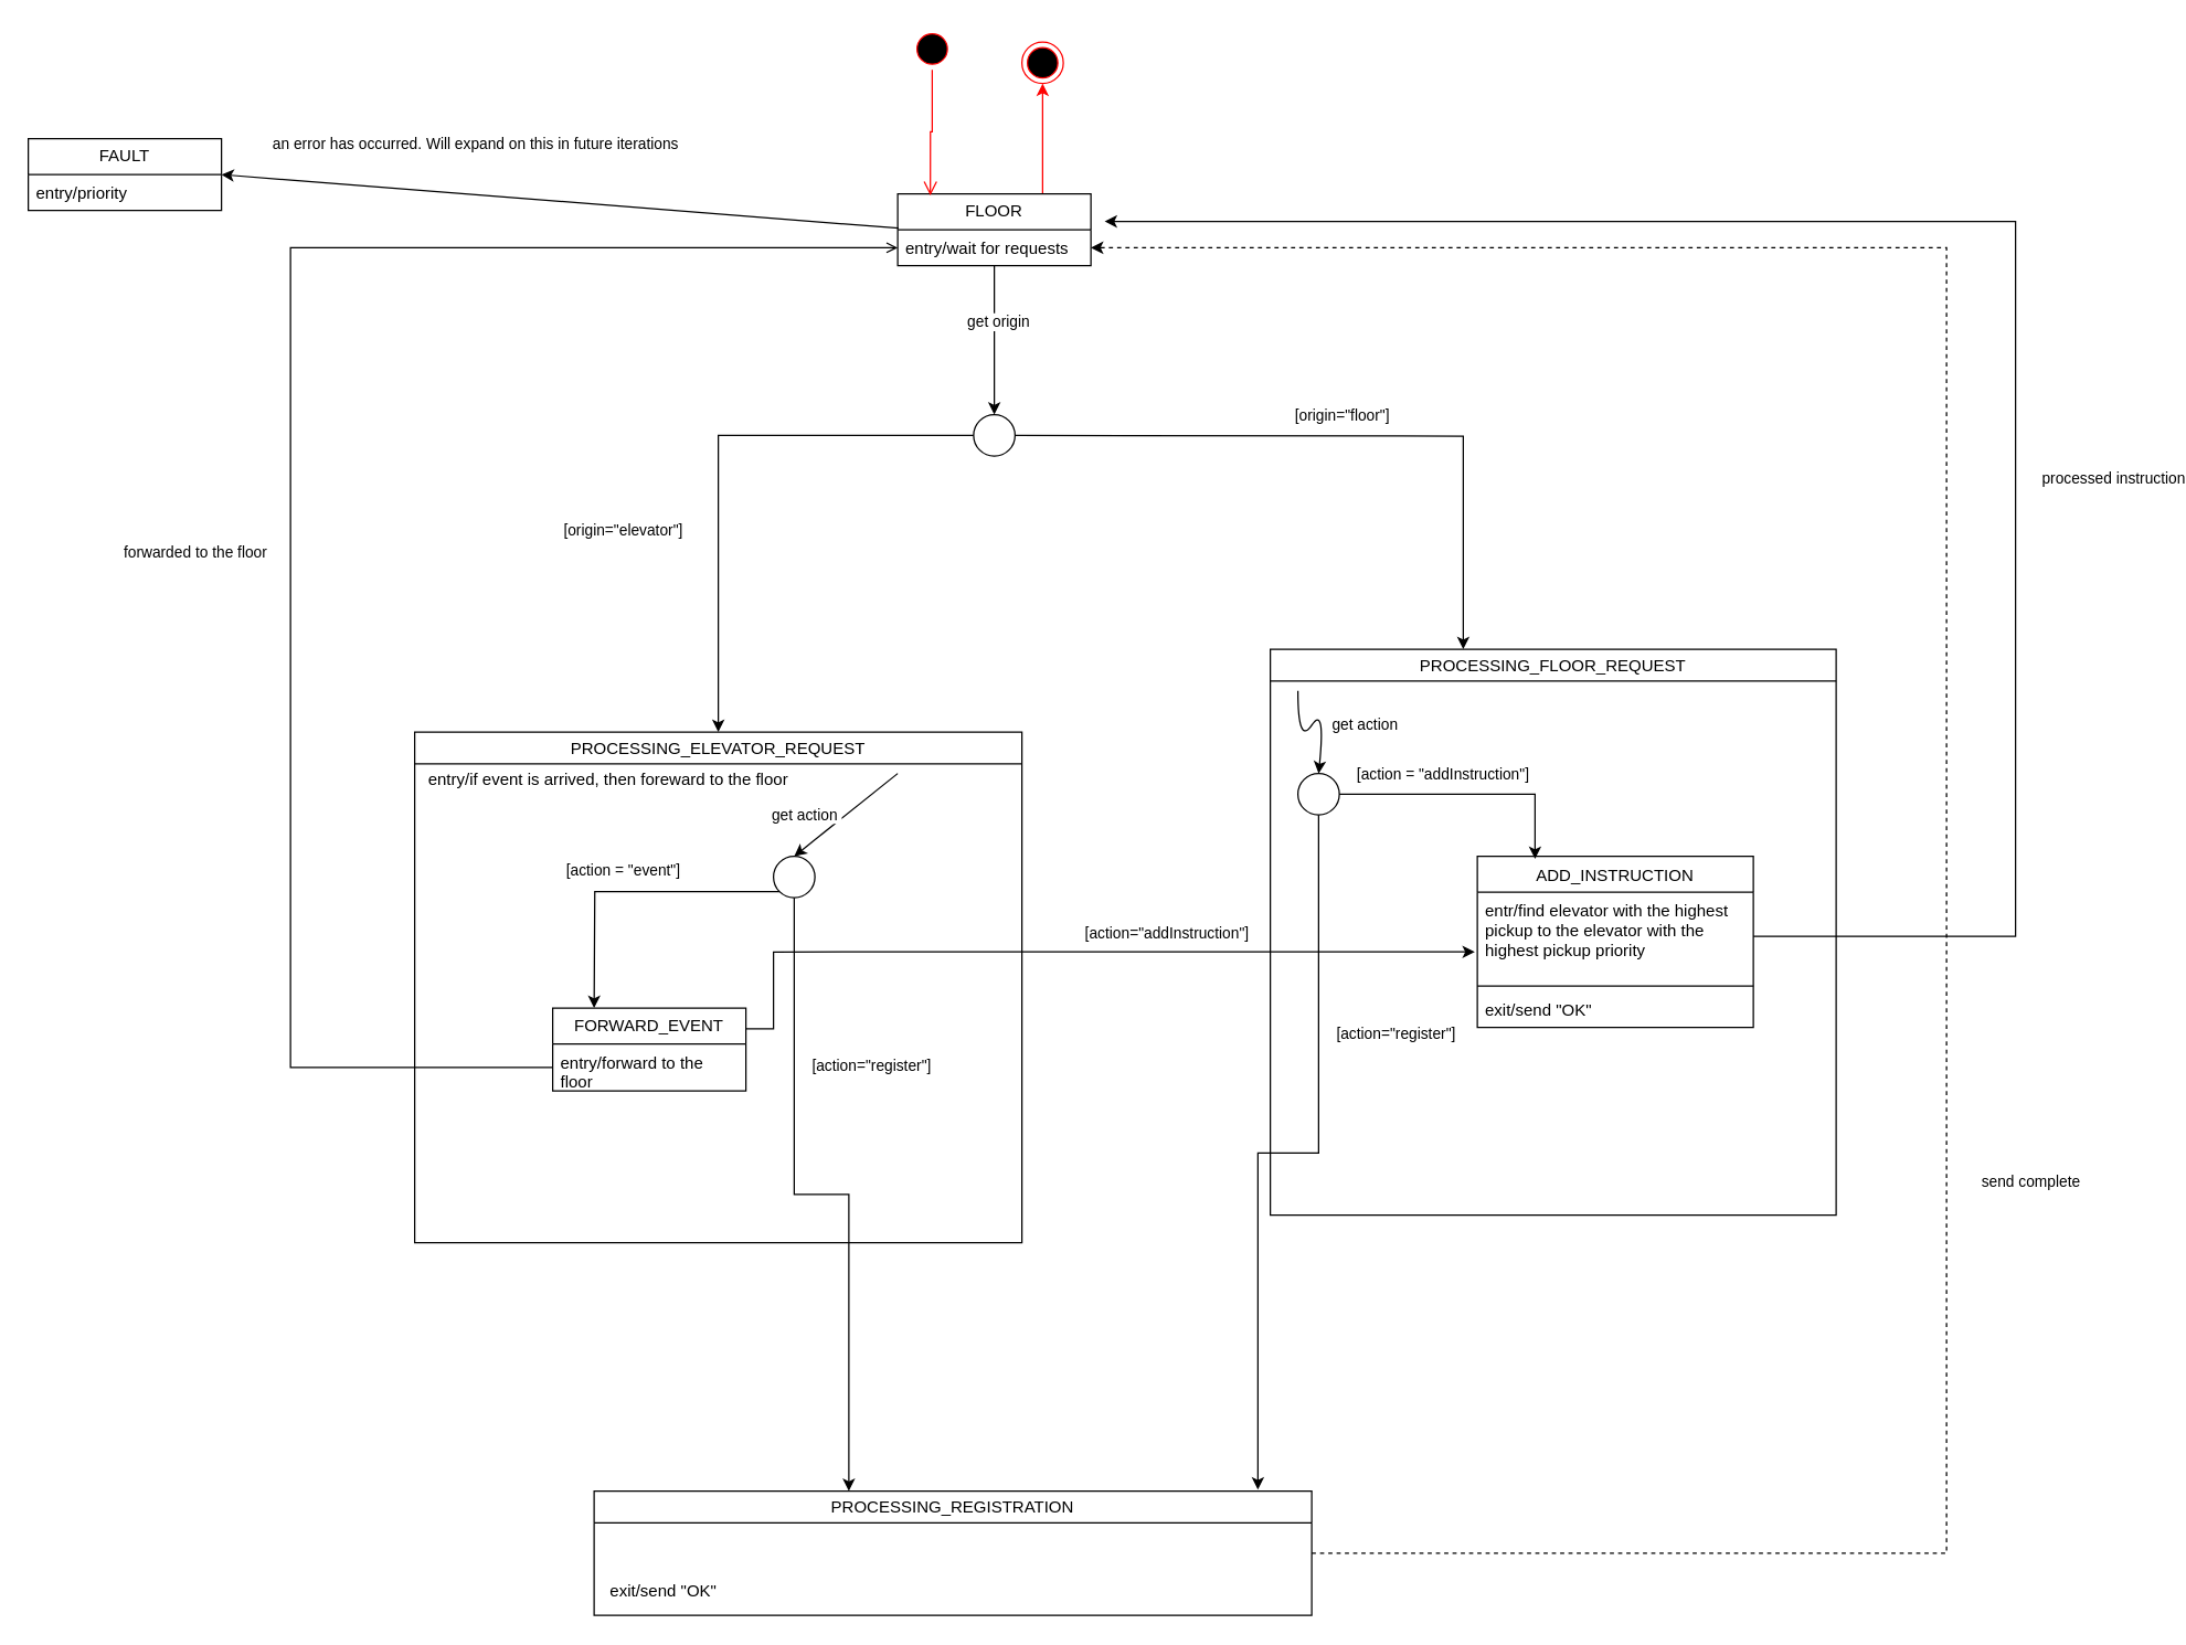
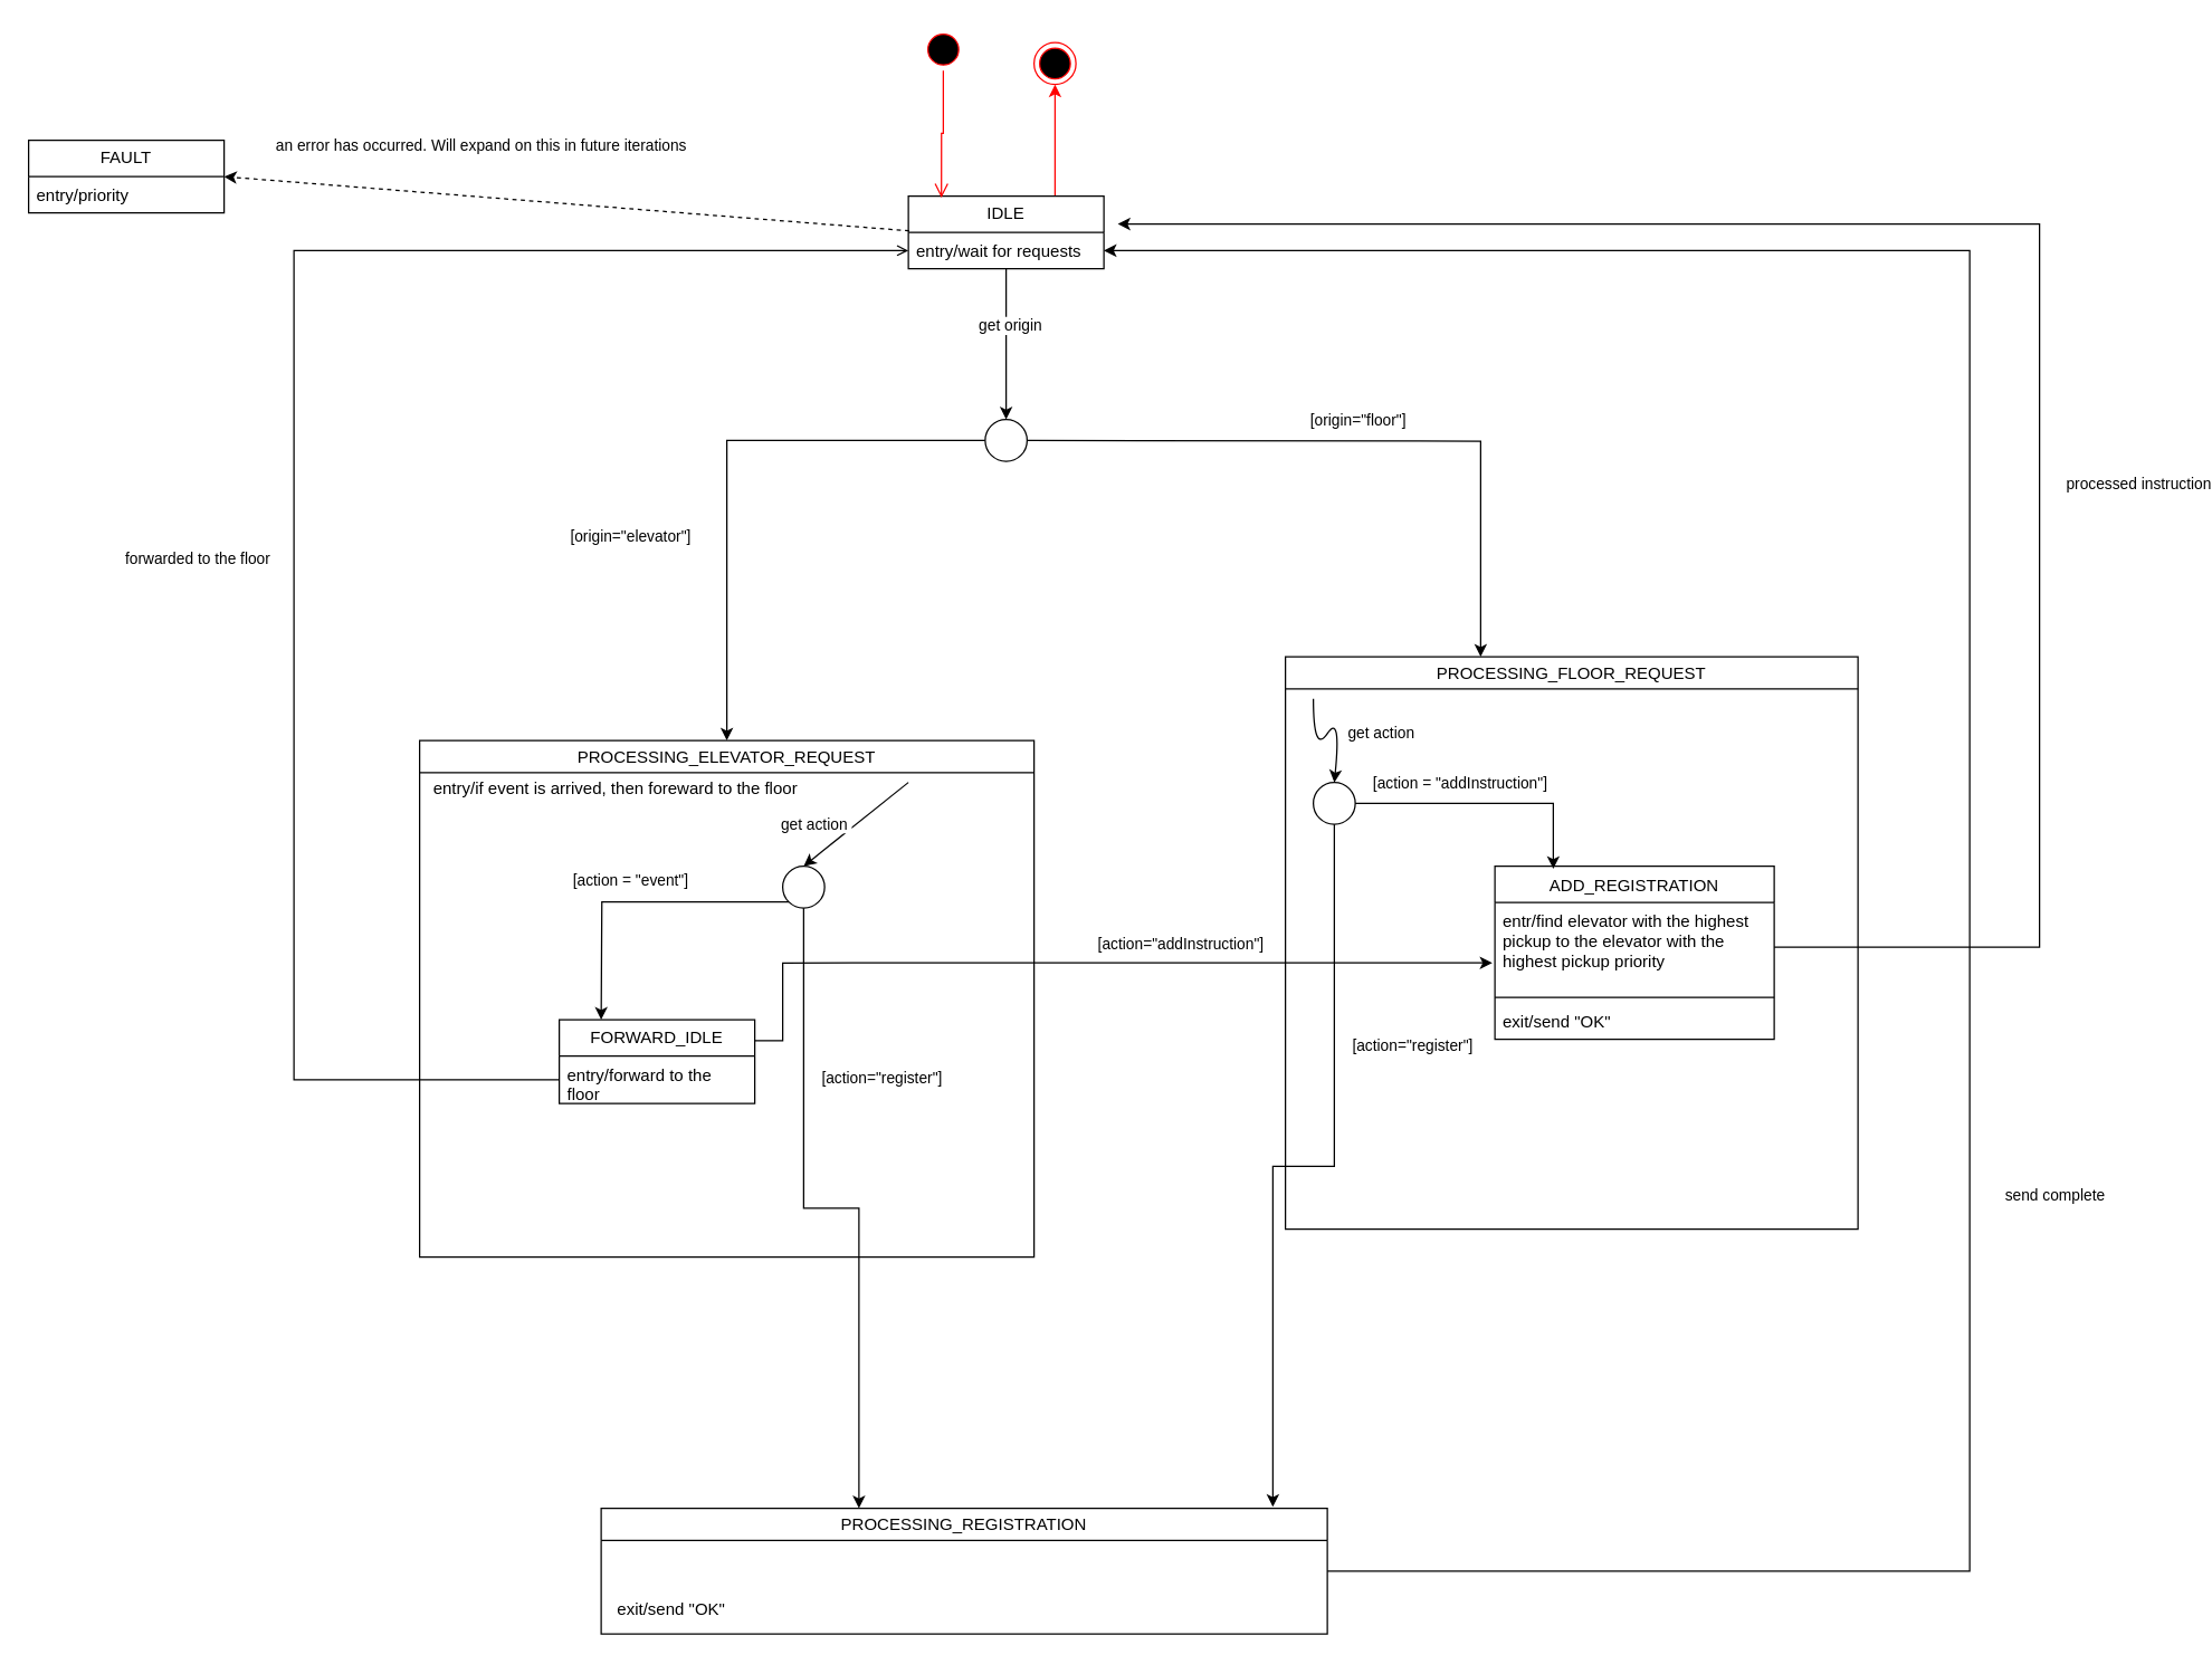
- <mxCell id="41" value="" style="endArrow=classic;html=1;rounded=0;exitX=0.004;exitY=-0.043;exitDx=0;exitDy=0;exitPerimeter=0;entryX=1;entryY=0.5;entryDx=0;entryDy=0;" edge="1" parent="1" source="6" target="7"><mxGeometry width="50" height="50" relative="1" as="geometry"><mxPoint x="400" y="280" as="sourcePoint" /><mxPoint x="450" y="230" as="targetPoint" /></mxGeometry></mxCell>
+ <mxCell id="41" value="" style="endArrow=classic;html=1;rounded=0;exitX=0.004;exitY=-0.043;exitDx=0;exitDy=0;exitPerimeter=0;entryX=1;entryY=0.5;entryDx=0;entryDy=0;dashed=1;" edge="1" parent="1" source="6" target="7"><mxGeometry width="50" height="50" relative="1" as="geometry"><mxPoint x="400" y="280" as="sourcePoint" /><mxPoint x="450" y="230" as="targetPoint" /></mxGeometry></mxCell>
- <mxCell id="5" value="FLOOR" style="swimlane;fontStyle=0;childLayout=stackLayout;horizontal=1;startSize=26;fillColor=none;horizontalStack=0;resizeParent=1;resizeParentMax=0;resizeLast=0;collapsible=1;marginBottom=0;whiteSpace=wrap;html=1;" vertex="1" parent="1"><mxGeometry x="650" y="140" width="140" height="52" as="geometry" /></mxCell>
+ <mxCell id="5" value="IDLE" style="swimlane;fontStyle=0;childLayout=stackLayout;horizontal=1;startSize=26;fillColor=none;horizontalStack=0;resizeParent=1;resizeParentMax=0;resizeLast=0;collapsible=1;marginBottom=0;whiteSpace=wrap;html=1;" vertex="1" parent="1"><mxGeometry x="650" y="140" width="140" height="52" as="geometry" /></mxCell>
- <mxCell id="24" style="edgeStyle=orthogonalEdgeStyle;rounded=0;orthogonalLoop=1;jettySize=auto;html=1;exitX=1;exitY=0.5;exitDx=0;exitDy=0;entryX=1;entryY=0.5;entryDx=0;entryDy=0;dashed=1;" edge="1" parent="1" source="26" target="6"><mxGeometry relative="1" as="geometry"><Array as="points"><mxPoint x="1410" y="1125" /><mxPoint x="1410" y="179" /></Array></mxGeometry></mxCell>
+ <mxCell id="24" style="edgeStyle=orthogonalEdgeStyle;rounded=0;orthogonalLoop=1;jettySize=auto;html=1;exitX=1;exitY=0.5;exitDx=0;exitDy=0;entryX=1;entryY=0.5;entryDx=0;entryDy=0;" edge="1" parent="1" source="26" target="6"><mxGeometry relative="1" as="geometry"><Array as="points"><mxPoint x="1410" y="1125" /><mxPoint x="1410" y="179" /></Array></mxGeometry></mxCell>
- <mxCell id="18" value="&lt;span style=&quot;font-weight: normal;&quot;&gt;ADD_INSTRUCTION&lt;/span&gt;" style="swimlane;fontStyle=1;align=center;verticalAlign=top;childLayout=stackLayout;horizontal=1;startSize=26;horizontalStack=0;resizeParent=1;resizeParentMax=0;resizeLast=0;collapsible=1;marginBottom=0;whiteSpace=wrap;html=1;" vertex="1" parent="14"><mxGeometry x="150" y="150" width="200" height="124" as="geometry" /></mxCell>
+ <mxCell id="18" value="&lt;span style=&quot;font-weight: normal;&quot;&gt;ADD_REGISTRATION&lt;/span&gt;" style="swimlane;fontStyle=1;align=center;verticalAlign=top;childLayout=stackLayout;horizontal=1;startSize=26;horizontalStack=0;resizeParent=1;resizeParentMax=0;resizeLast=0;collapsible=1;marginBottom=0;whiteSpace=wrap;html=1;" vertex="1" parent="14"><mxGeometry x="150" y="150" width="200" height="124" as="geometry" /></mxCell>
- <mxCell id="34" value="FORWARD_EVENT" style="swimlane;fontStyle=0;childLayout=stackLayout;horizontal=1;startSize=26;fillColor=none;horizontalStack=0;resizeParent=1;resizeParentMax=0;resizeLast=0;collapsible=1;marginBottom=0;whiteSpace=wrap;html=1;" vertex="1" parent="30"><mxGeometry x="100" y="200" width="140" height="60" as="geometry" /></mxCell>
+ <mxCell id="34" value="FORWARD_IDLE" style="swimlane;fontStyle=0;childLayout=stackLayout;horizontal=1;startSize=26;fillColor=none;horizontalStack=0;resizeParent=1;resizeParentMax=0;resizeLast=0;collapsible=1;marginBottom=0;whiteSpace=wrap;html=1;" vertex="1" parent="30"><mxGeometry x="100" y="200" width="140" height="60" as="geometry" /></mxCell>
